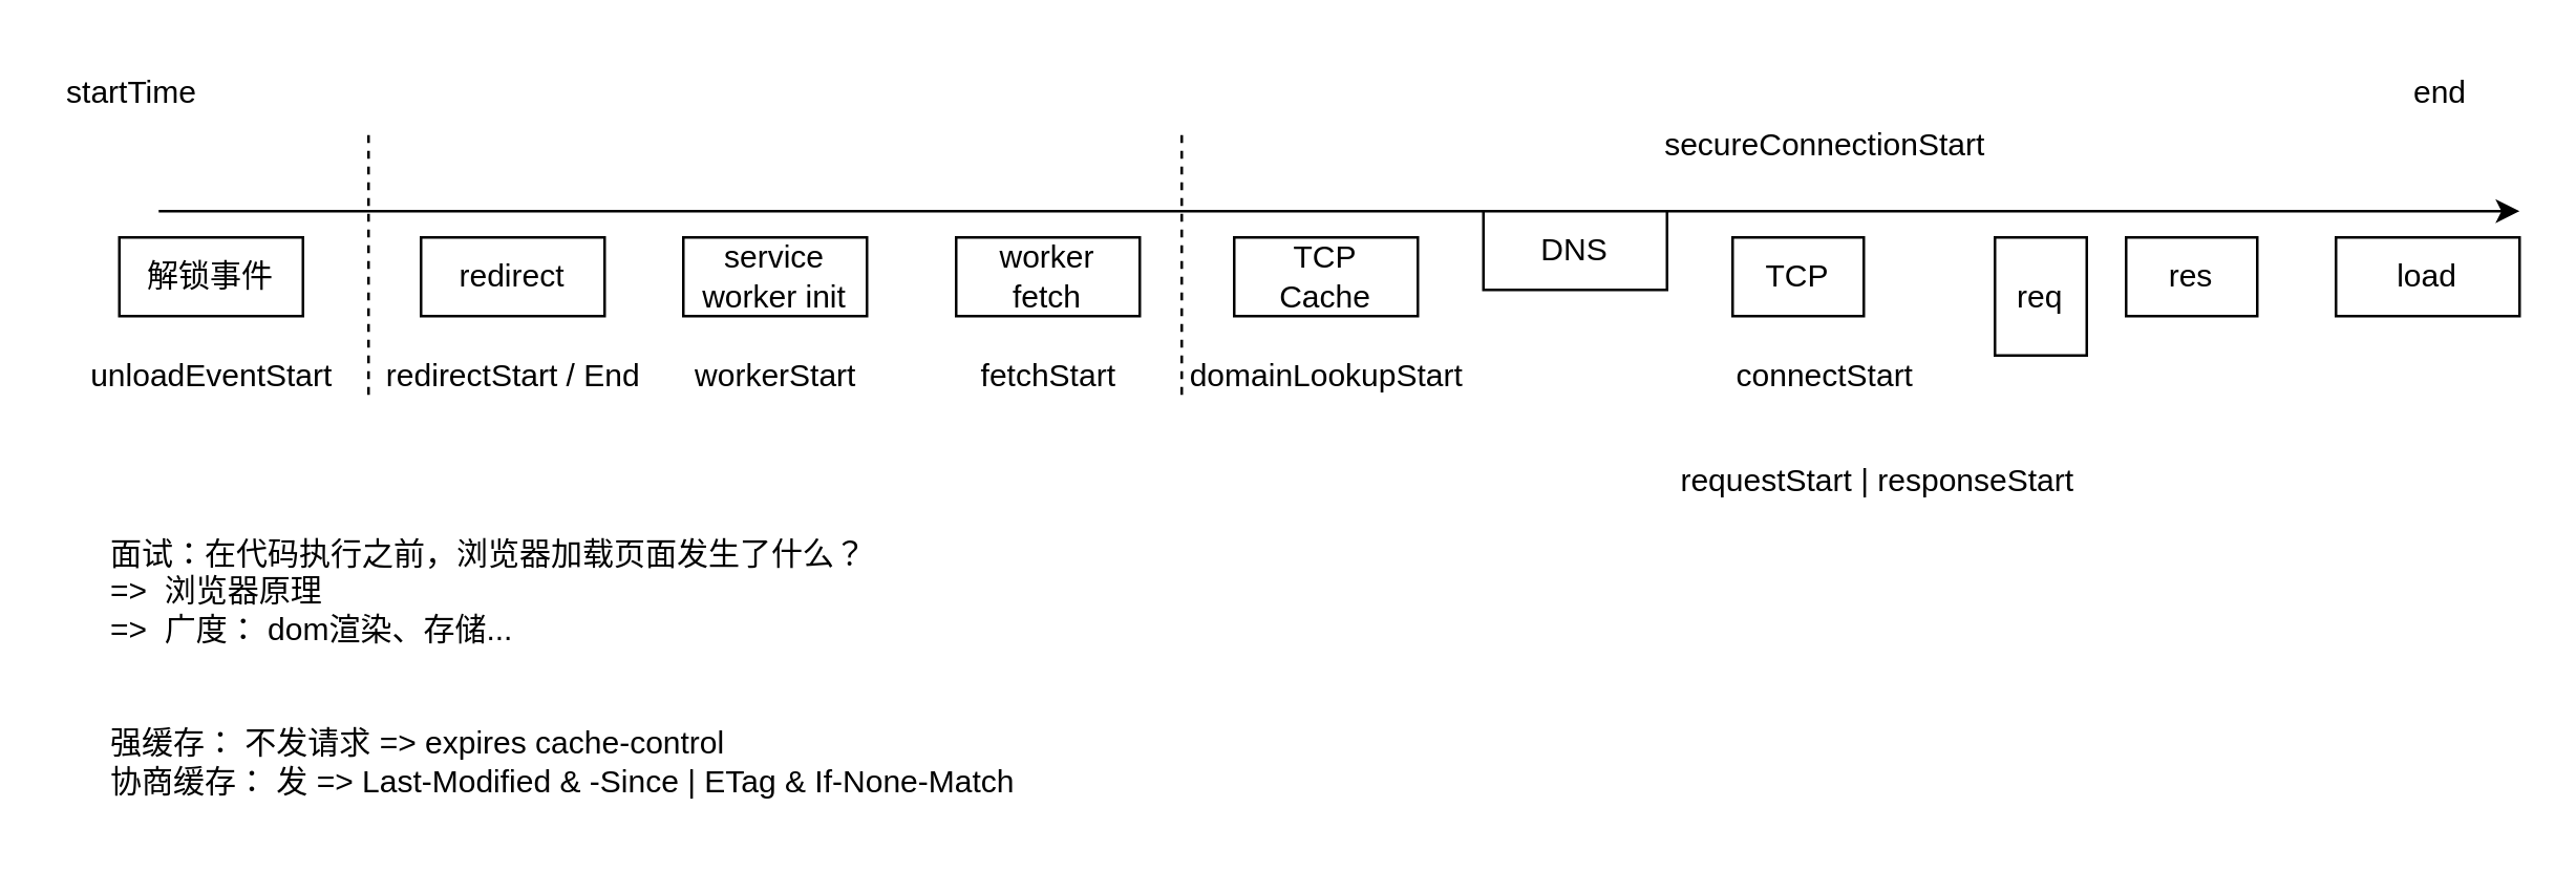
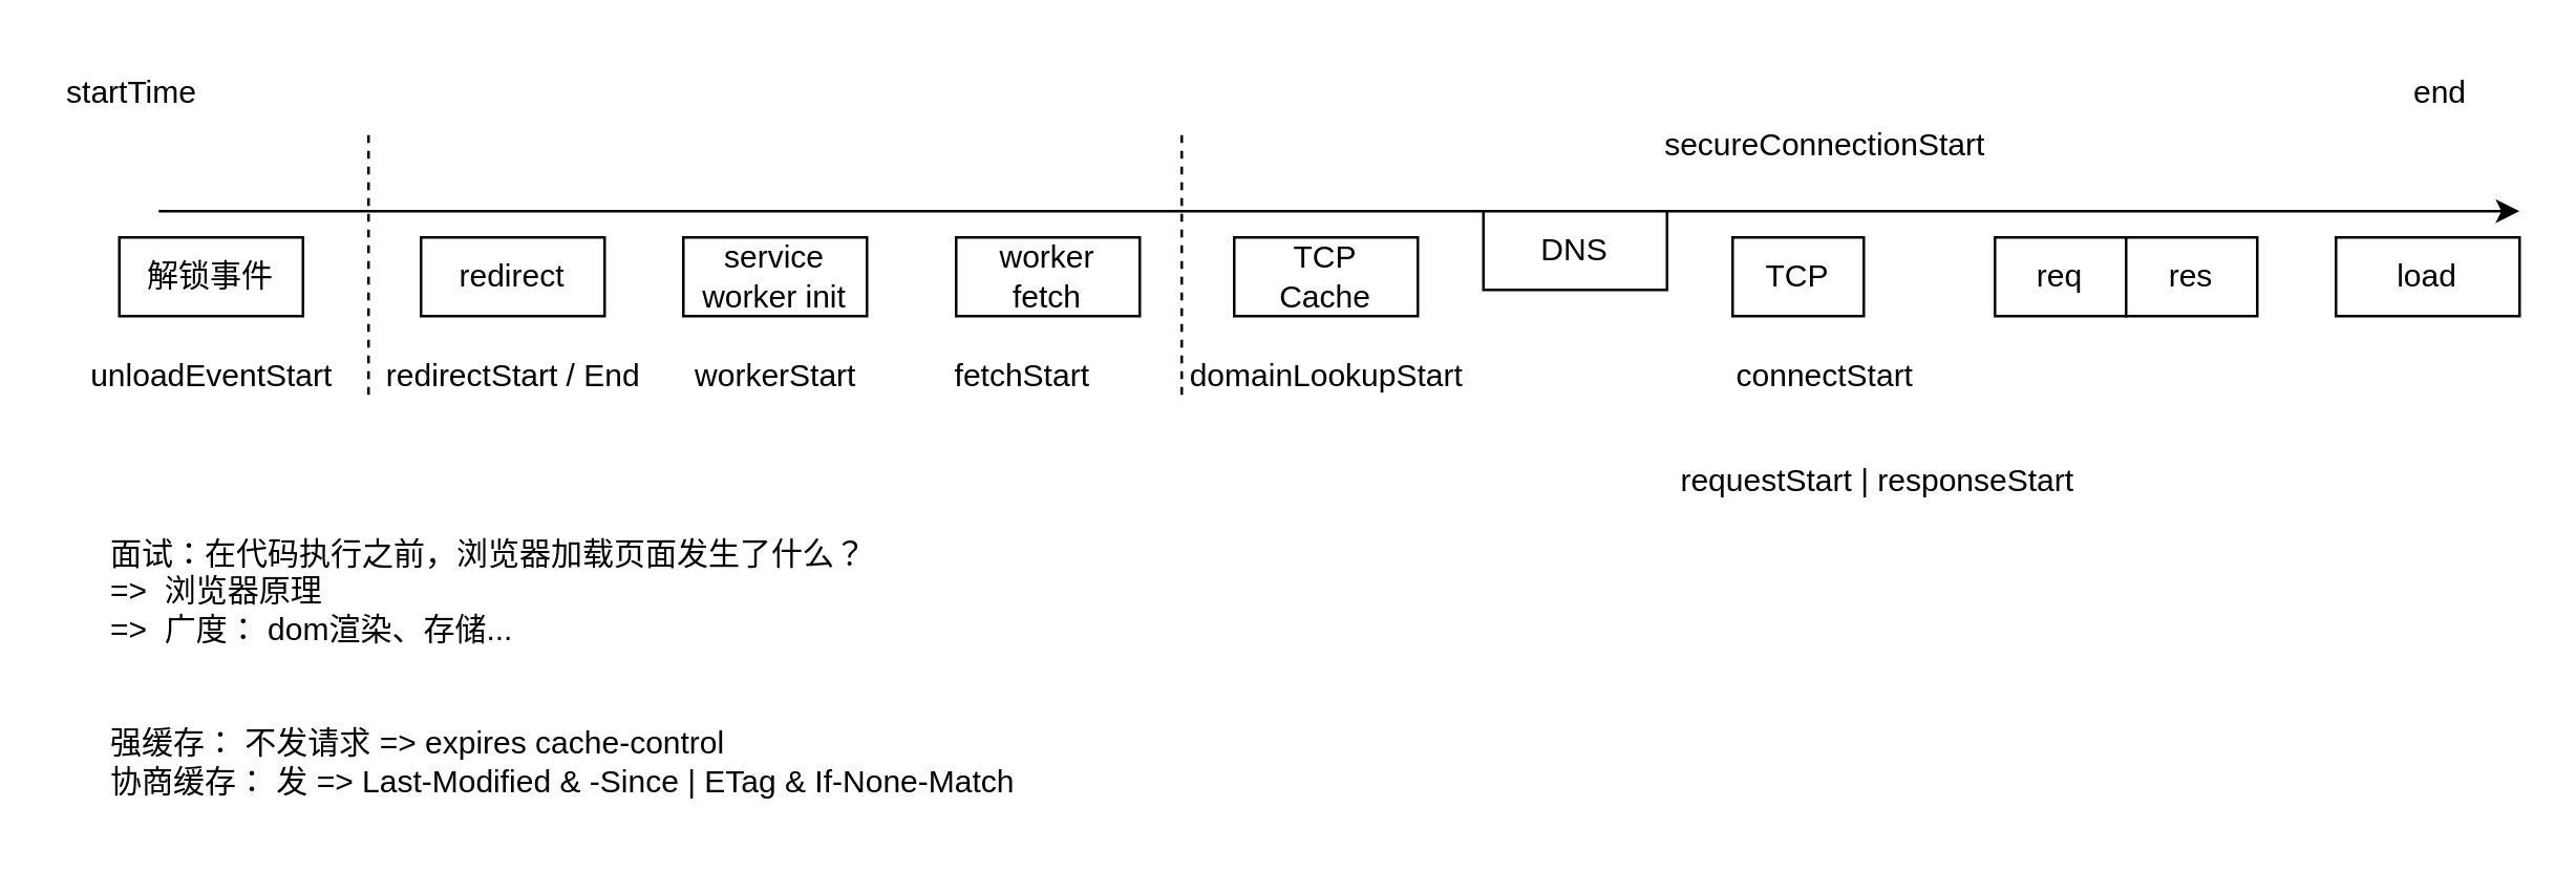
- <mxCell id="21" value="req" style="rounded=0;whiteSpace=wrap;html=1;" vertex="1" parent="1"><mxGeometry x="760" y="90" width="35" height="45" as="geometry" /></mxCell>
+ <mxCell id="21" value="req" style="rounded=0;whiteSpace=wrap;html=1;" vertex="1" parent="1"><mxGeometry x="760" y="90" width="50" height="30" as="geometry" /></mxCell>
- <mxCell id="13" value="fetchStart" style="text;html=1;align=center;verticalAlign=middle;resizable=0;points=[];autosize=1;strokeColor=none;fillColor=none;" vertex="1" parent="1"><mxGeometry x="364" y="128" width="70" height="30" as="geometry" /></mxCell>
+ <mxCell id="13" value="fetchStart" style="text;html=1;align=center;verticalAlign=middle;resizable=0;points=[];autosize=1;strokeColor=none;fillColor=none;" vertex="1" parent="1"><mxGeometry x="354" y="128" width="70" height="30" as="geometry" /></mxCell>
